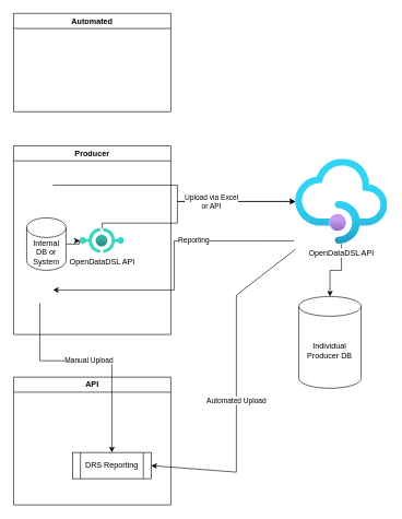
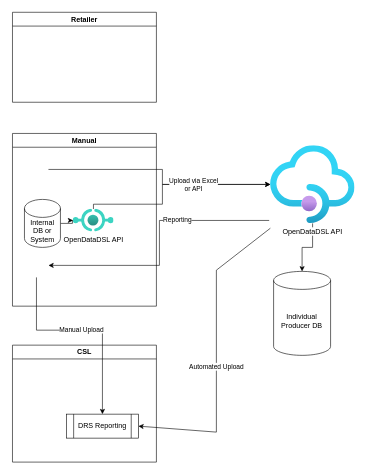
- <mxCell id="16" value="Automated" style="swimlane;whiteSpace=wrap;html=1;" vertex="1" parent="1"><mxGeometry x="20" y="20" width="240" height="150" as="geometry" /></mxCell>
+ <mxCell id="16" value="Retailer" style="swimlane;whiteSpace=wrap;html=1;" vertex="1" parent="1"><mxGeometry x="20" y="20" width="240" height="150" as="geometry" /></mxCell>
- <mxCell id="3" value="Producer" style="swimlane;whiteSpace=wrap;html=1;" vertex="1" parent="1"><mxGeometry x="20" y="222" width="240" height="288" as="geometry" /></mxCell>
+ <mxCell id="3" value="Manual" style="swimlane;whiteSpace=wrap;html=1;" vertex="1" parent="1"><mxGeometry x="20" y="222" width="240" height="288" as="geometry" /></mxCell>
- <mxCell id="19" value="API" style="swimlane;whiteSpace=wrap;html=1;" vertex="1" parent="1"><mxGeometry x="20" y="575" width="240" height="195" as="geometry" /></mxCell>
+ <mxCell id="19" value="CSL" style="swimlane;whiteSpace=wrap;html=1;" vertex="1" parent="1"><mxGeometry x="20" y="575" width="240" height="195" as="geometry" /></mxCell>
